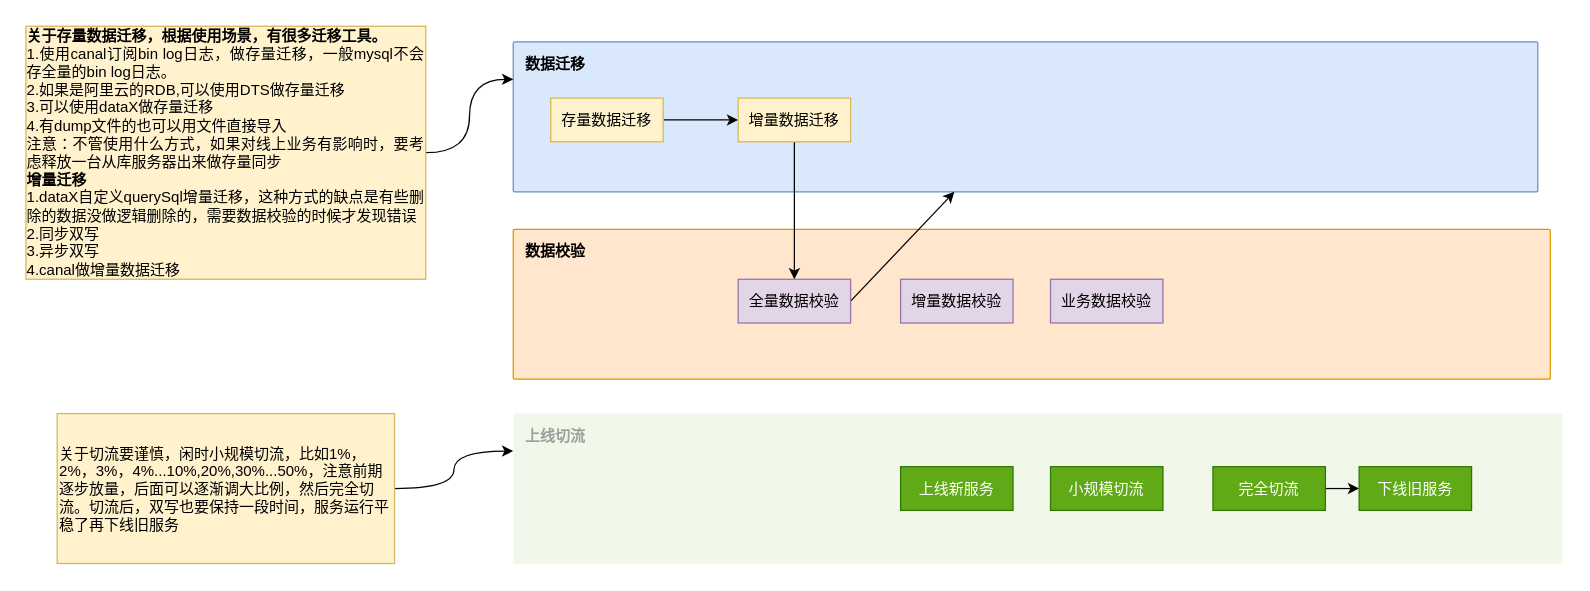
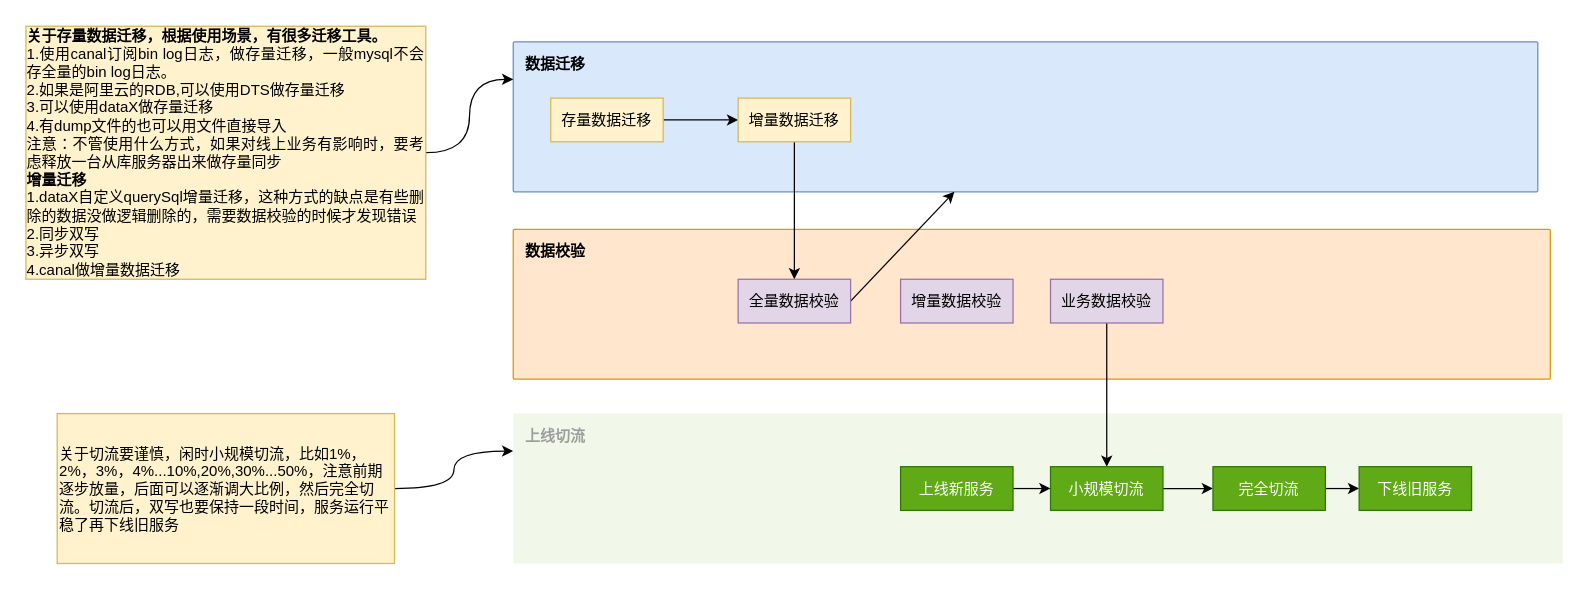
+ <mxCell id="14" style="edgeStyle=none;rounded=0;orthogonalLoop=1;jettySize=auto;html=1;exitX=0.5;exitY=1;exitDx=0;exitDy=0;entryX=0.5;entryY=0;entryDx=0;entryDy=0;" edge="1" parent="1" source="15" target="17"><mxGeometry relative="1" as="geometry" /></mxCell>
+ <mxCell id="21" style="edgeStyle=none;rounded=0;orthogonalLoop=1;jettySize=auto;html=1;exitX=1;exitY=0.5;exitDx=0;exitDy=0;" edge="1" parent="1" source="22" target="17"><mxGeometry relative="1" as="geometry" /></mxCell>
+ <mxCell id="16" style="edgeStyle=none;rounded=0;orthogonalLoop=1;jettySize=auto;html=1;exitX=1;exitY=0.5;exitDx=0;exitDy=0;" edge="1" parent="1" source="17" target="19"><mxGeometry relative="1" as="geometry" /></mxCell>
